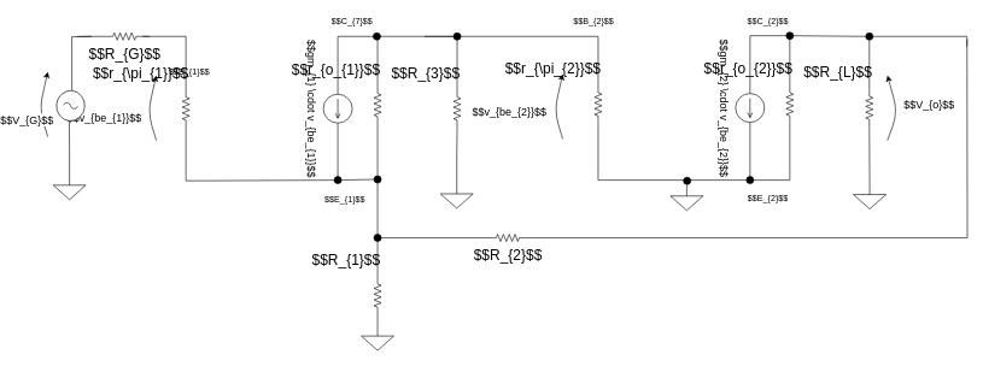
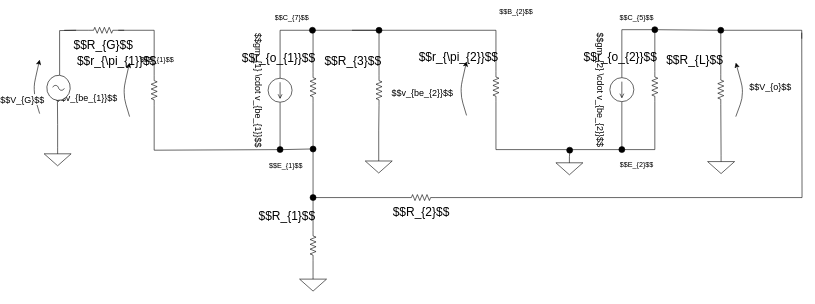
- <mxCell id="59" value="$$B_{2}$$" style="text;html=1;strokeColor=none;fillColor=none;align=center;verticalAlign=middle;whiteSpace=wrap;rounded=0;" parent="1" vertex="1"><mxGeometry x="764" y="20" width="40" height="20" as="geometry" /></mxCell>
+ <mxCell id="59" value="$$B_{2}$$" style="text;html=1;strokeColor=none;fillColor=none;align=center;verticalAlign=middle;whiteSpace=wrap;rounded=0;" parent="1" vertex="1"><mxGeometry x="804" y="10" width="40" height="20" as="geometry" /></mxCell>
- <mxCell id="60" value="$$C_{2}$$" style="text;html=1;strokeColor=none;fillColor=none;align=center;verticalAlign=middle;whiteSpace=wrap;rounded=0;" parent="1" vertex="1"><mxGeometry x="1005" y="20" width="40" height="20" as="geometry" /></mxCell>
+ <mxCell id="60" value="$$C_{5}$$" style="text;html=1;strokeColor=none;fillColor=none;align=center;verticalAlign=middle;whiteSpace=wrap;rounded=0;" parent="1" vertex="1"><mxGeometry x="1005" y="20" width="40" height="20" as="geometry" /></mxCell>
